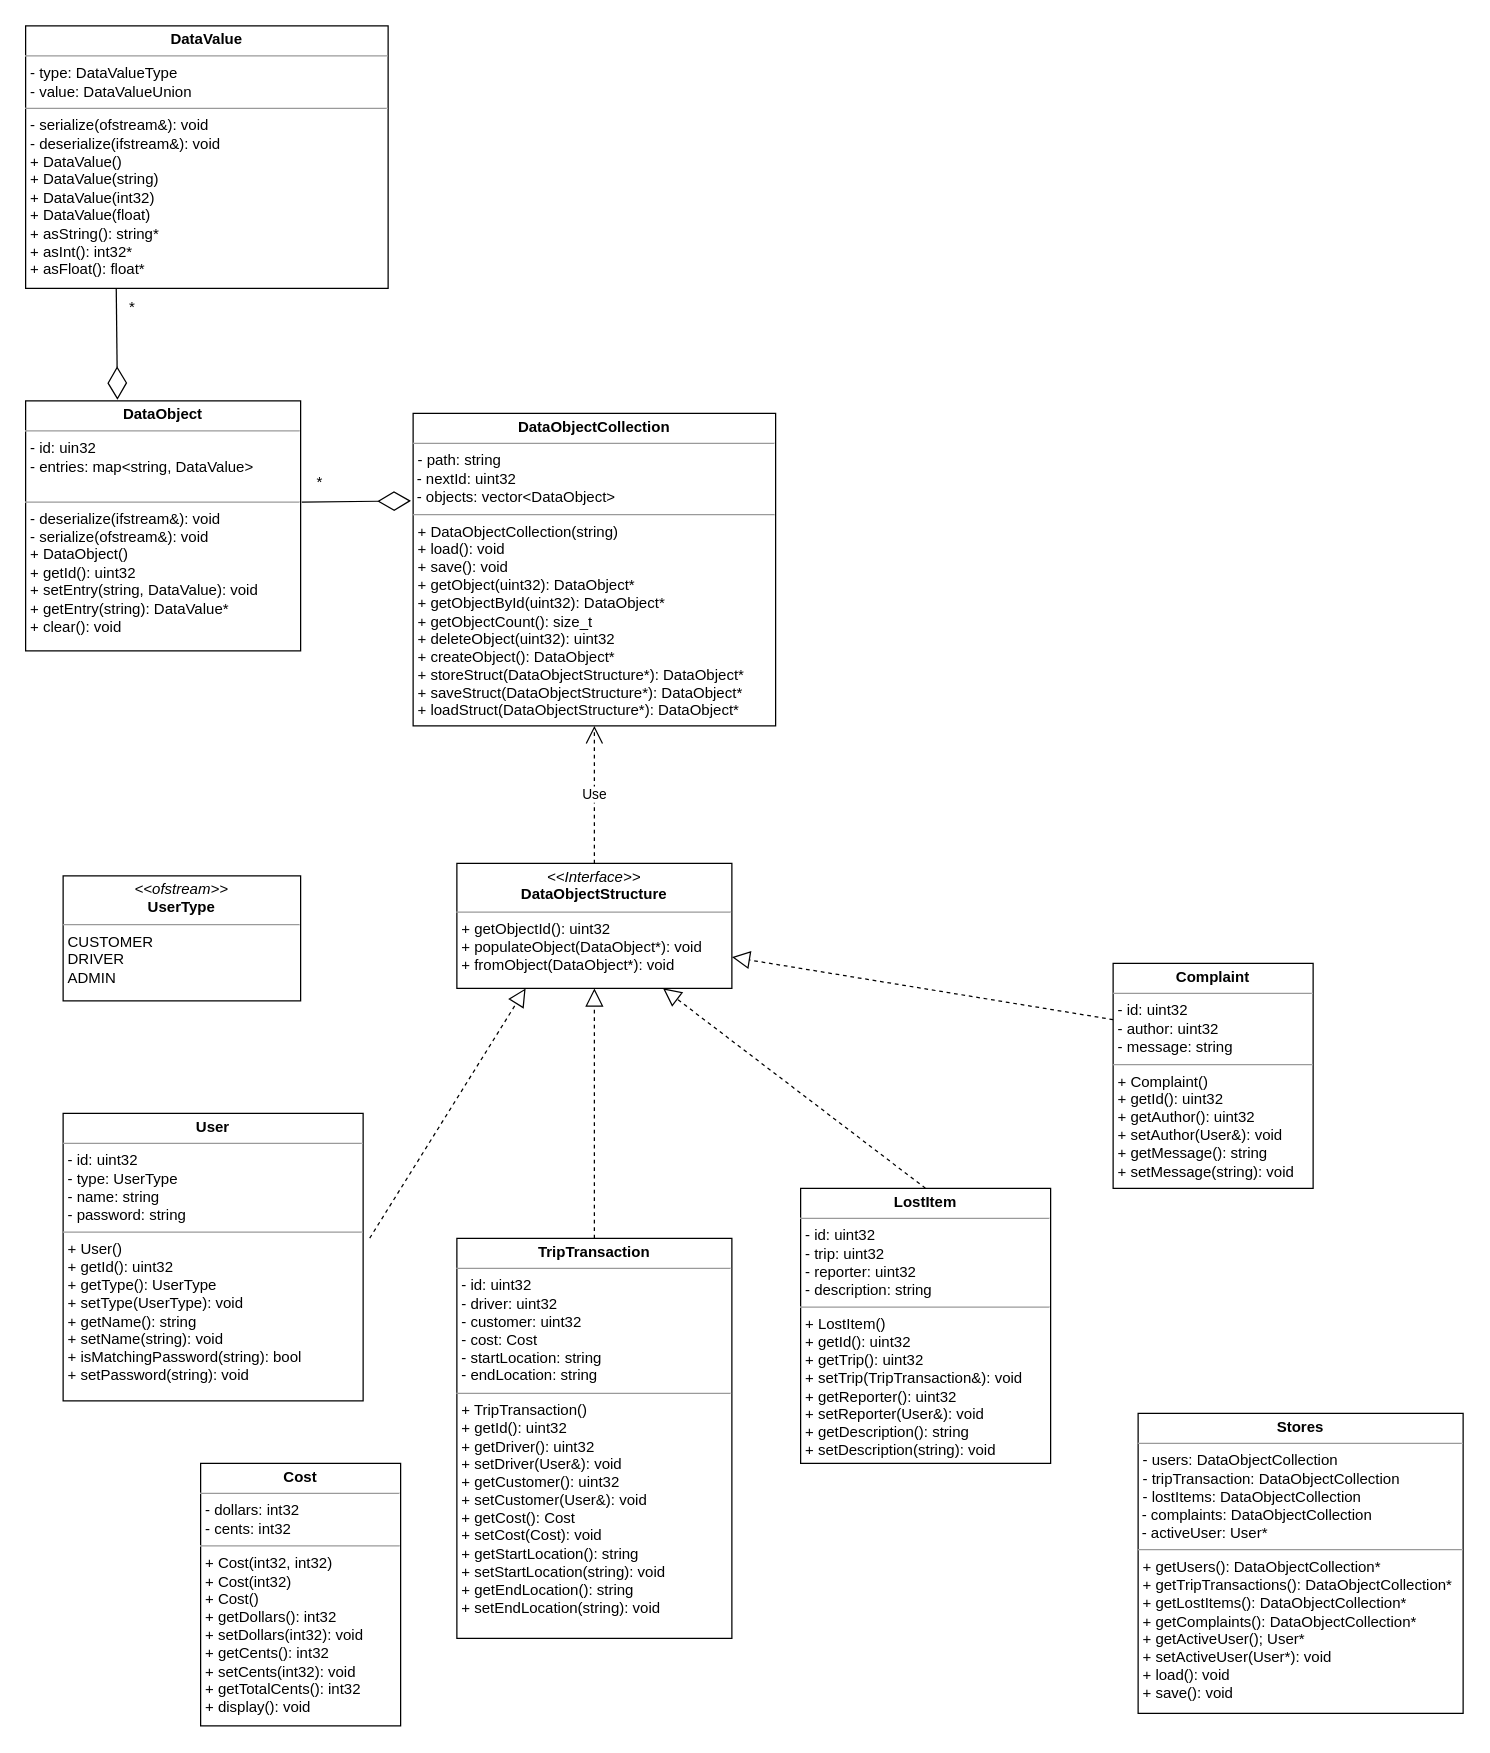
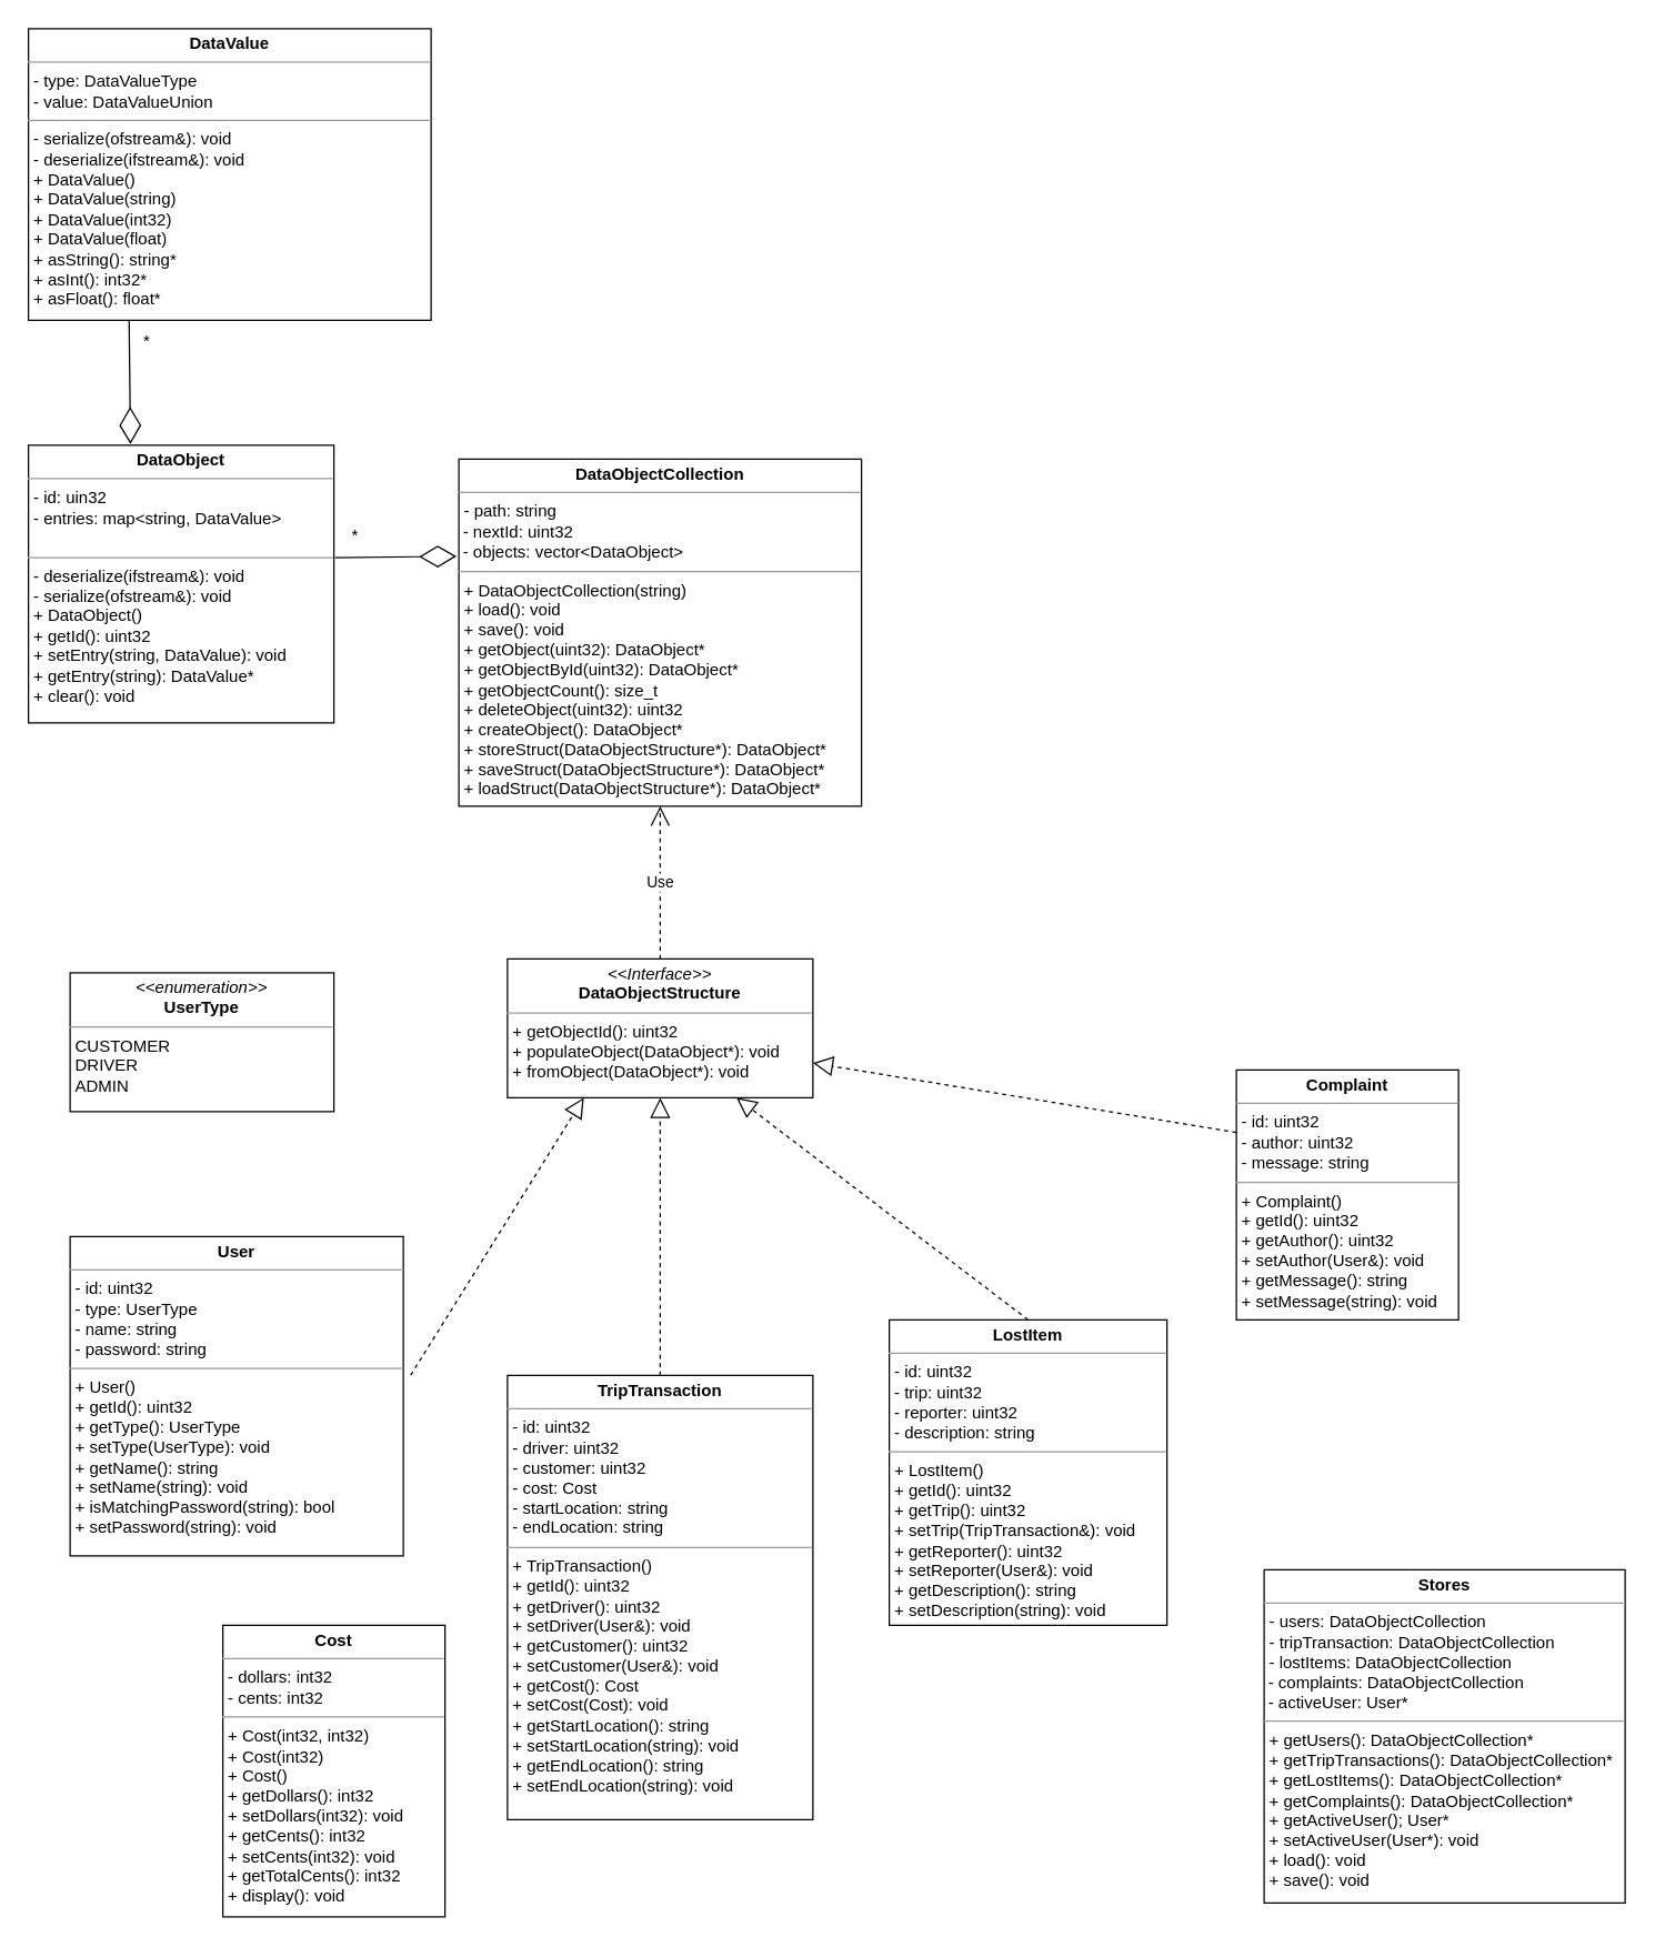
- <mxCell id="12" value="&lt;p style=&quot;margin:0px;margin-top:4px;text-align:center;&quot;&gt;&lt;i&gt;&amp;lt;&amp;lt;ofstream&amp;gt;&amp;gt;&lt;/i&gt;&lt;br&gt;&lt;b&gt;UserType&lt;/b&gt;&lt;/p&gt;&lt;hr size=&quot;1&quot;&gt;&lt;p style=&quot;margin:0px;margin-left:4px;&quot;&gt;CUSTOMER&lt;/p&gt;&lt;p style=&quot;margin:0px;margin-left:4px;&quot;&gt;DRIVER&lt;/p&gt;&lt;p style=&quot;margin:0px;margin-left:4px;&quot;&gt;ADMIN&lt;/p&gt;" style="verticalAlign=top;align=left;overflow=fill;fontSize=12;fontFamily=Helvetica;html=1;whiteSpace=wrap;" parent="1" vertex="1"><mxGeometry x="50" y="700" width="190" height="100" as="geometry" /></mxCell>
+ <mxCell id="12" value="&lt;p style=&quot;margin:0px;margin-top:4px;text-align:center;&quot;&gt;&lt;i&gt;&amp;lt;&amp;lt;enumeration&amp;gt;&amp;gt;&lt;/i&gt;&lt;br&gt;&lt;b&gt;UserType&lt;/b&gt;&lt;/p&gt;&lt;hr size=&quot;1&quot;&gt;&lt;p style=&quot;margin:0px;margin-left:4px;&quot;&gt;CUSTOMER&lt;/p&gt;&lt;p style=&quot;margin:0px;margin-left:4px;&quot;&gt;DRIVER&lt;/p&gt;&lt;p style=&quot;margin:0px;margin-left:4px;&quot;&gt;ADMIN&lt;/p&gt;" style="verticalAlign=top;align=left;overflow=fill;fontSize=12;fontFamily=Helvetica;html=1;whiteSpace=wrap;" parent="1" vertex="1"><mxGeometry x="50" y="700" width="190" height="100" as="geometry" /></mxCell>
